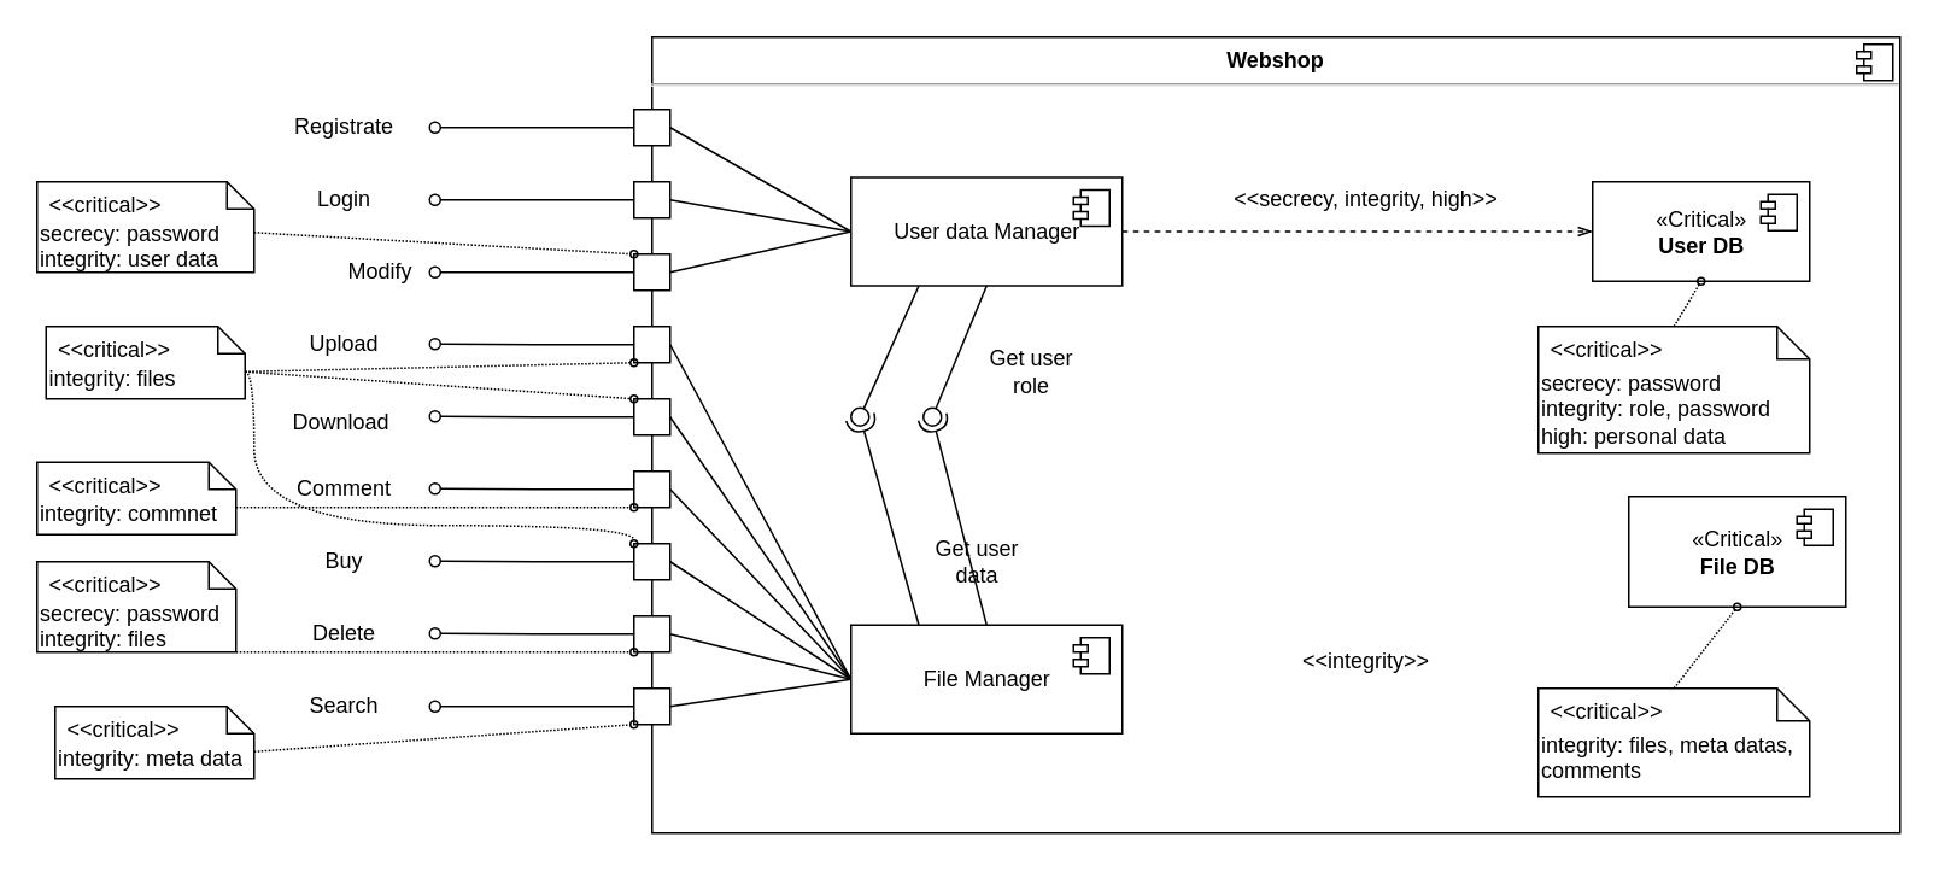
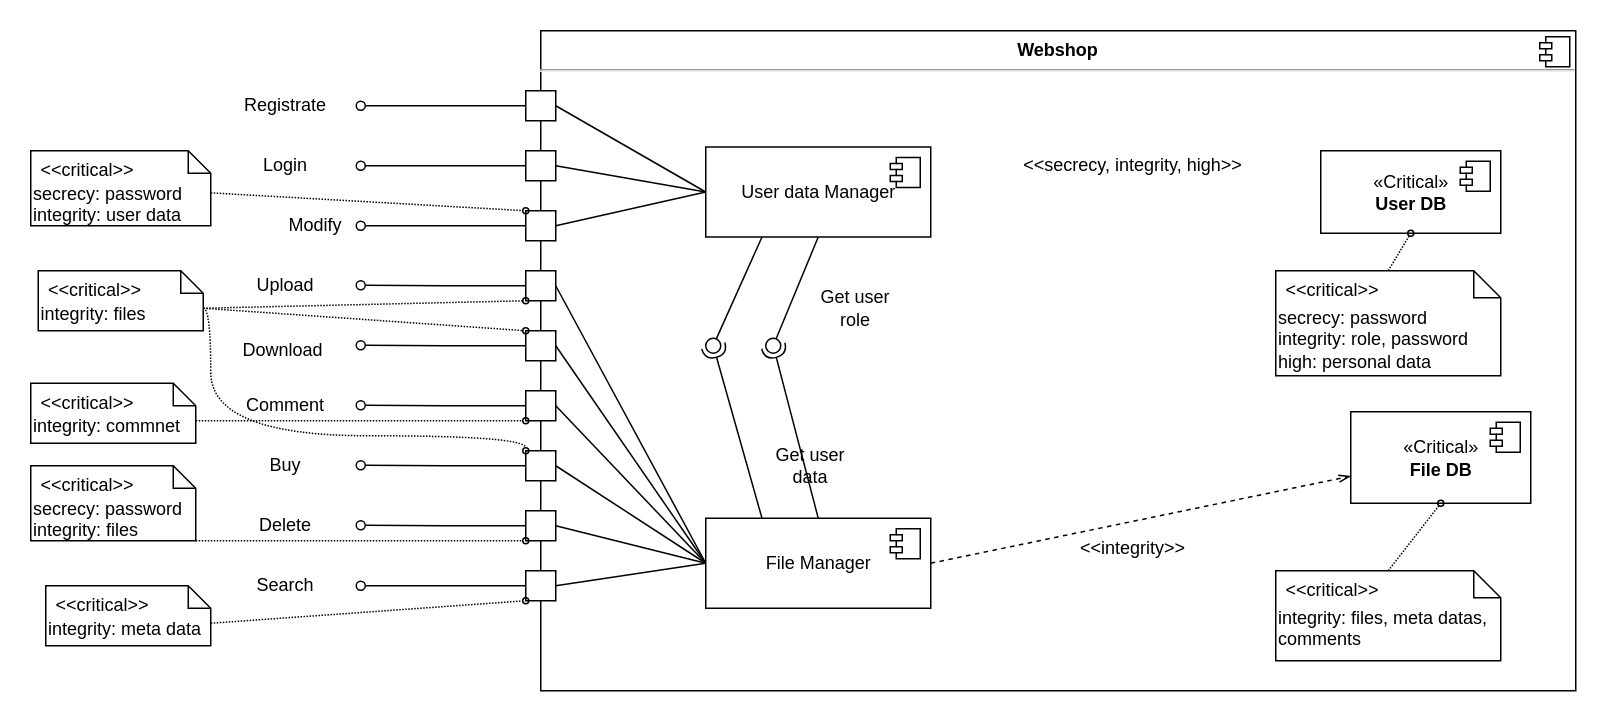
- <mxCell id="39" style="edgeStyle=none;rounded=0;orthogonalLoop=1;jettySize=auto;html=1;exitX=1;exitY=0.5;exitDx=0;exitDy=0;entryX=0;entryY=0.5;entryDx=0;entryDy=0;endArrow=openThin;endFill=0;dashed=1;" parent="1" source="40" target="42" edge="1"><mxGeometry relative="1" as="geometry" /></mxCell>
+ <mxCell id="36" style="edgeStyle=none;rounded=0;orthogonalLoop=1;jettySize=auto;html=1;exitX=1;exitY=0.5;exitDx=0;exitDy=0;dashed=1;endArrow=openThin;endFill=0;" parent="1" source="37" target="44" edge="1"><mxGeometry relative="1" as="geometry" /></mxCell>
